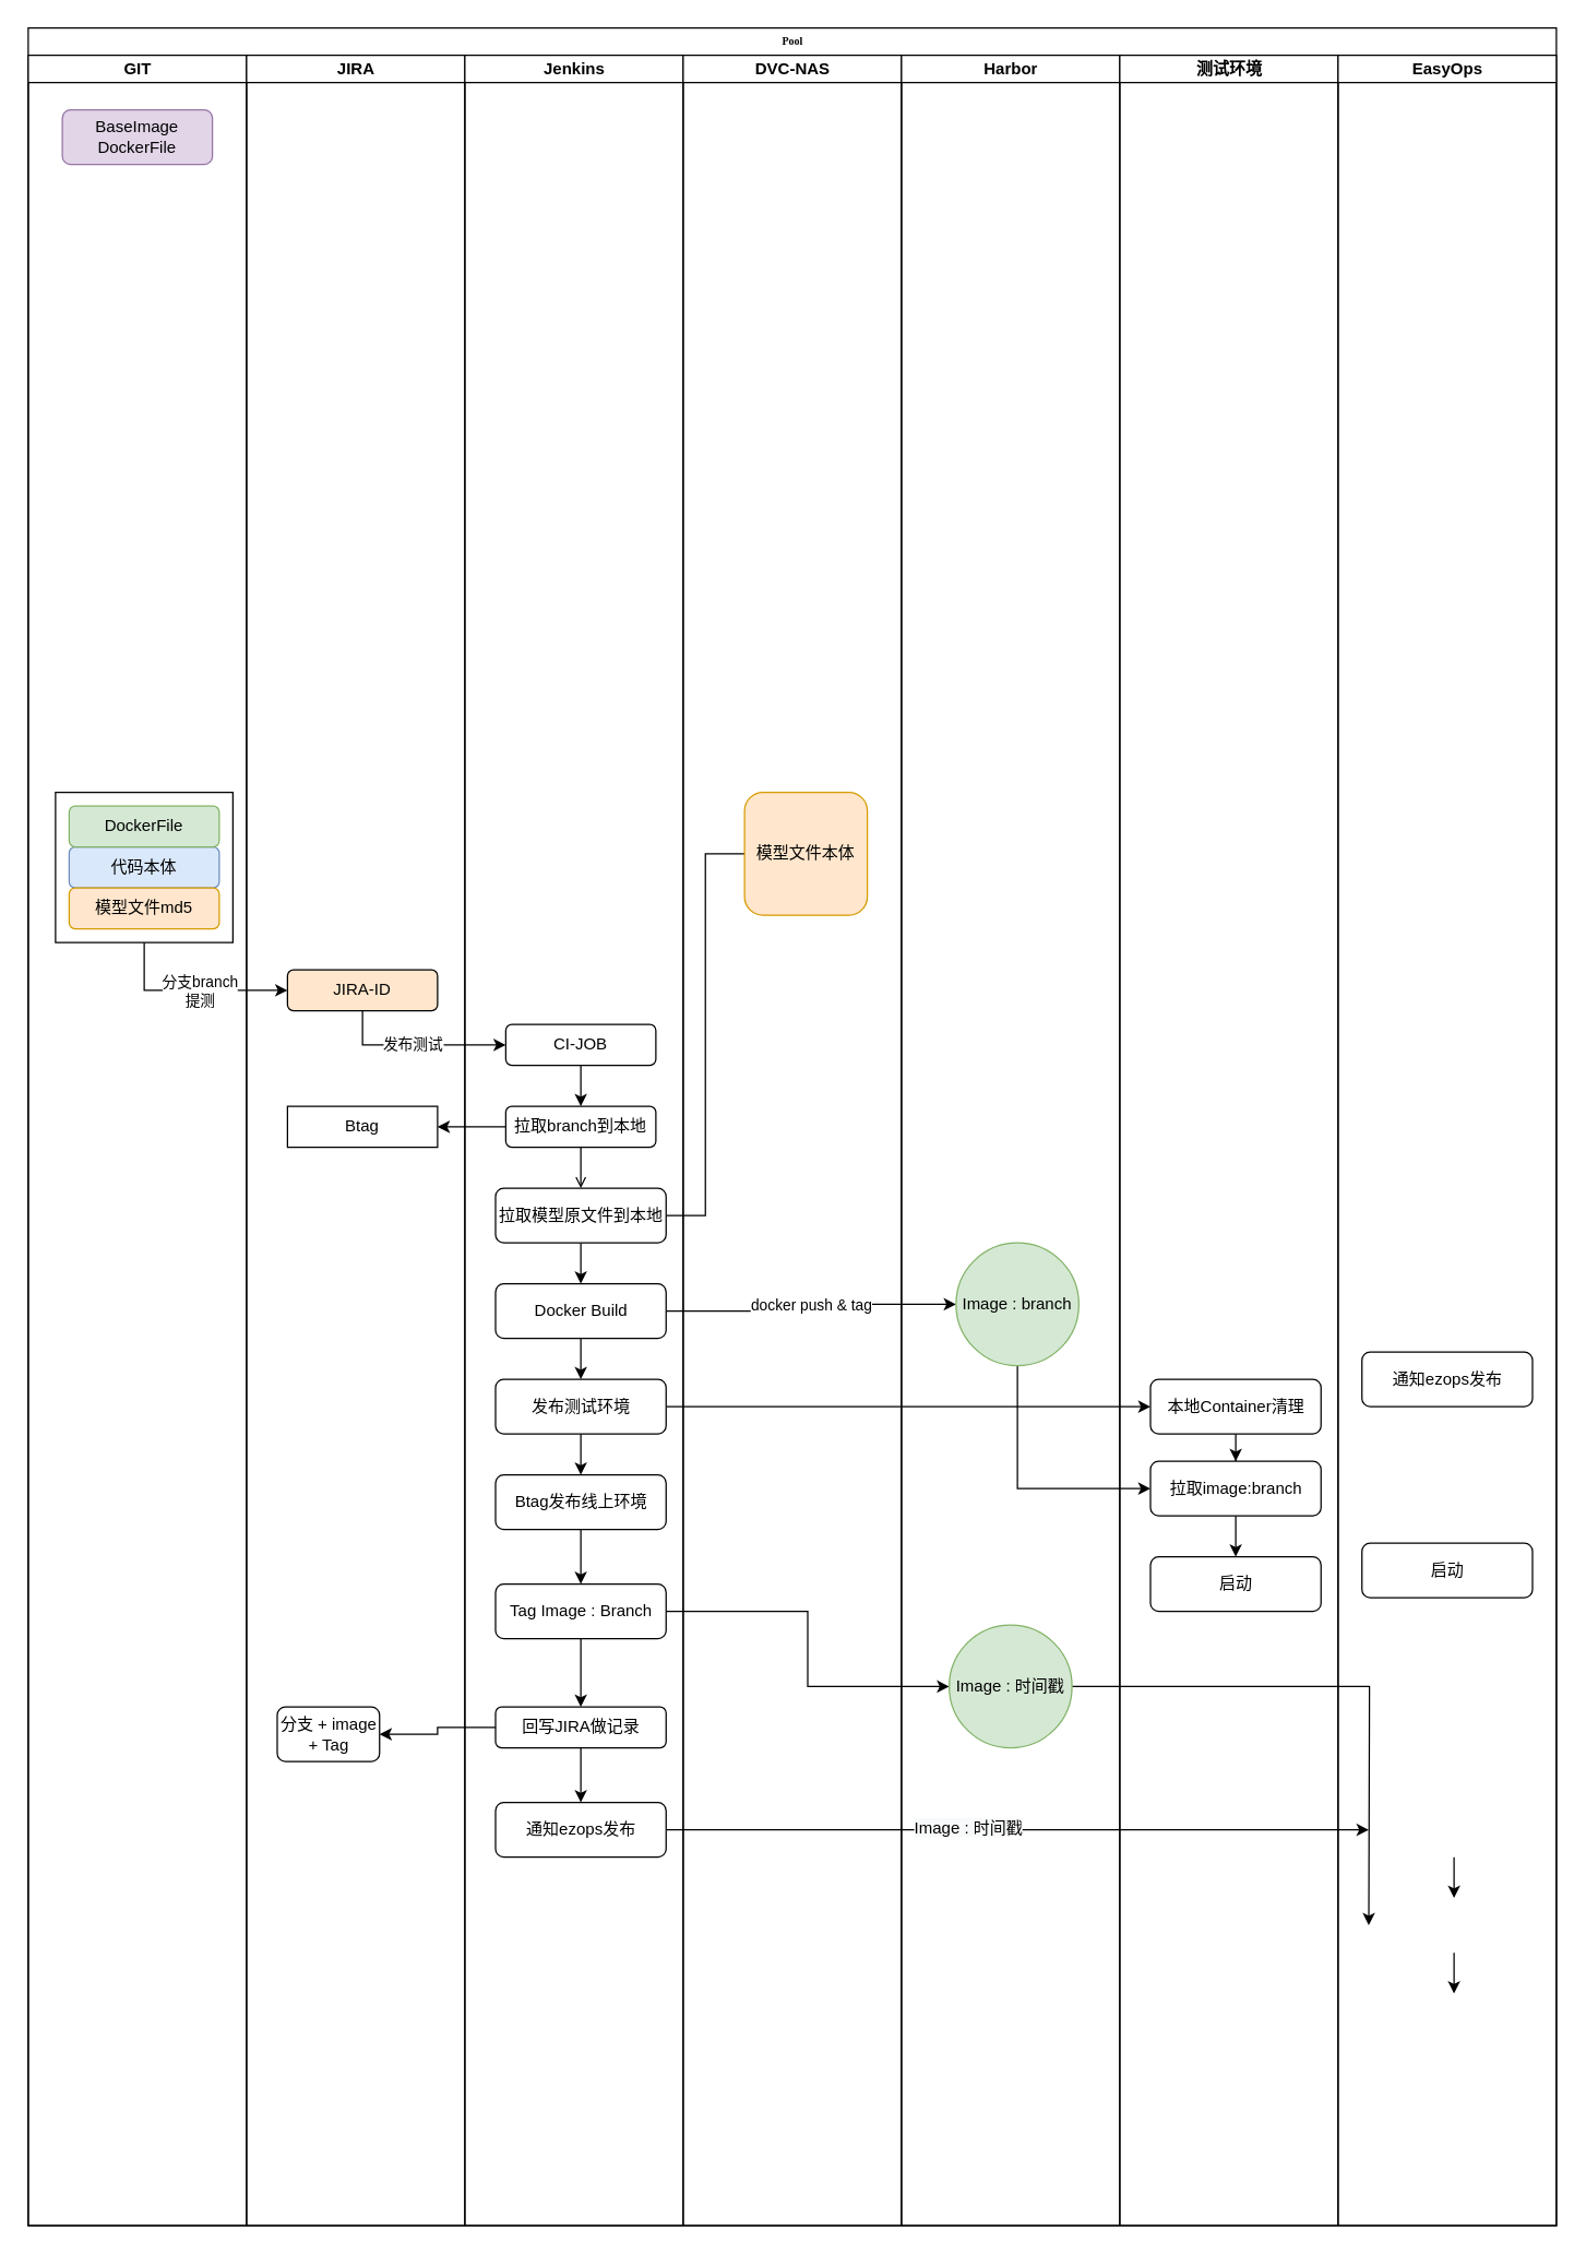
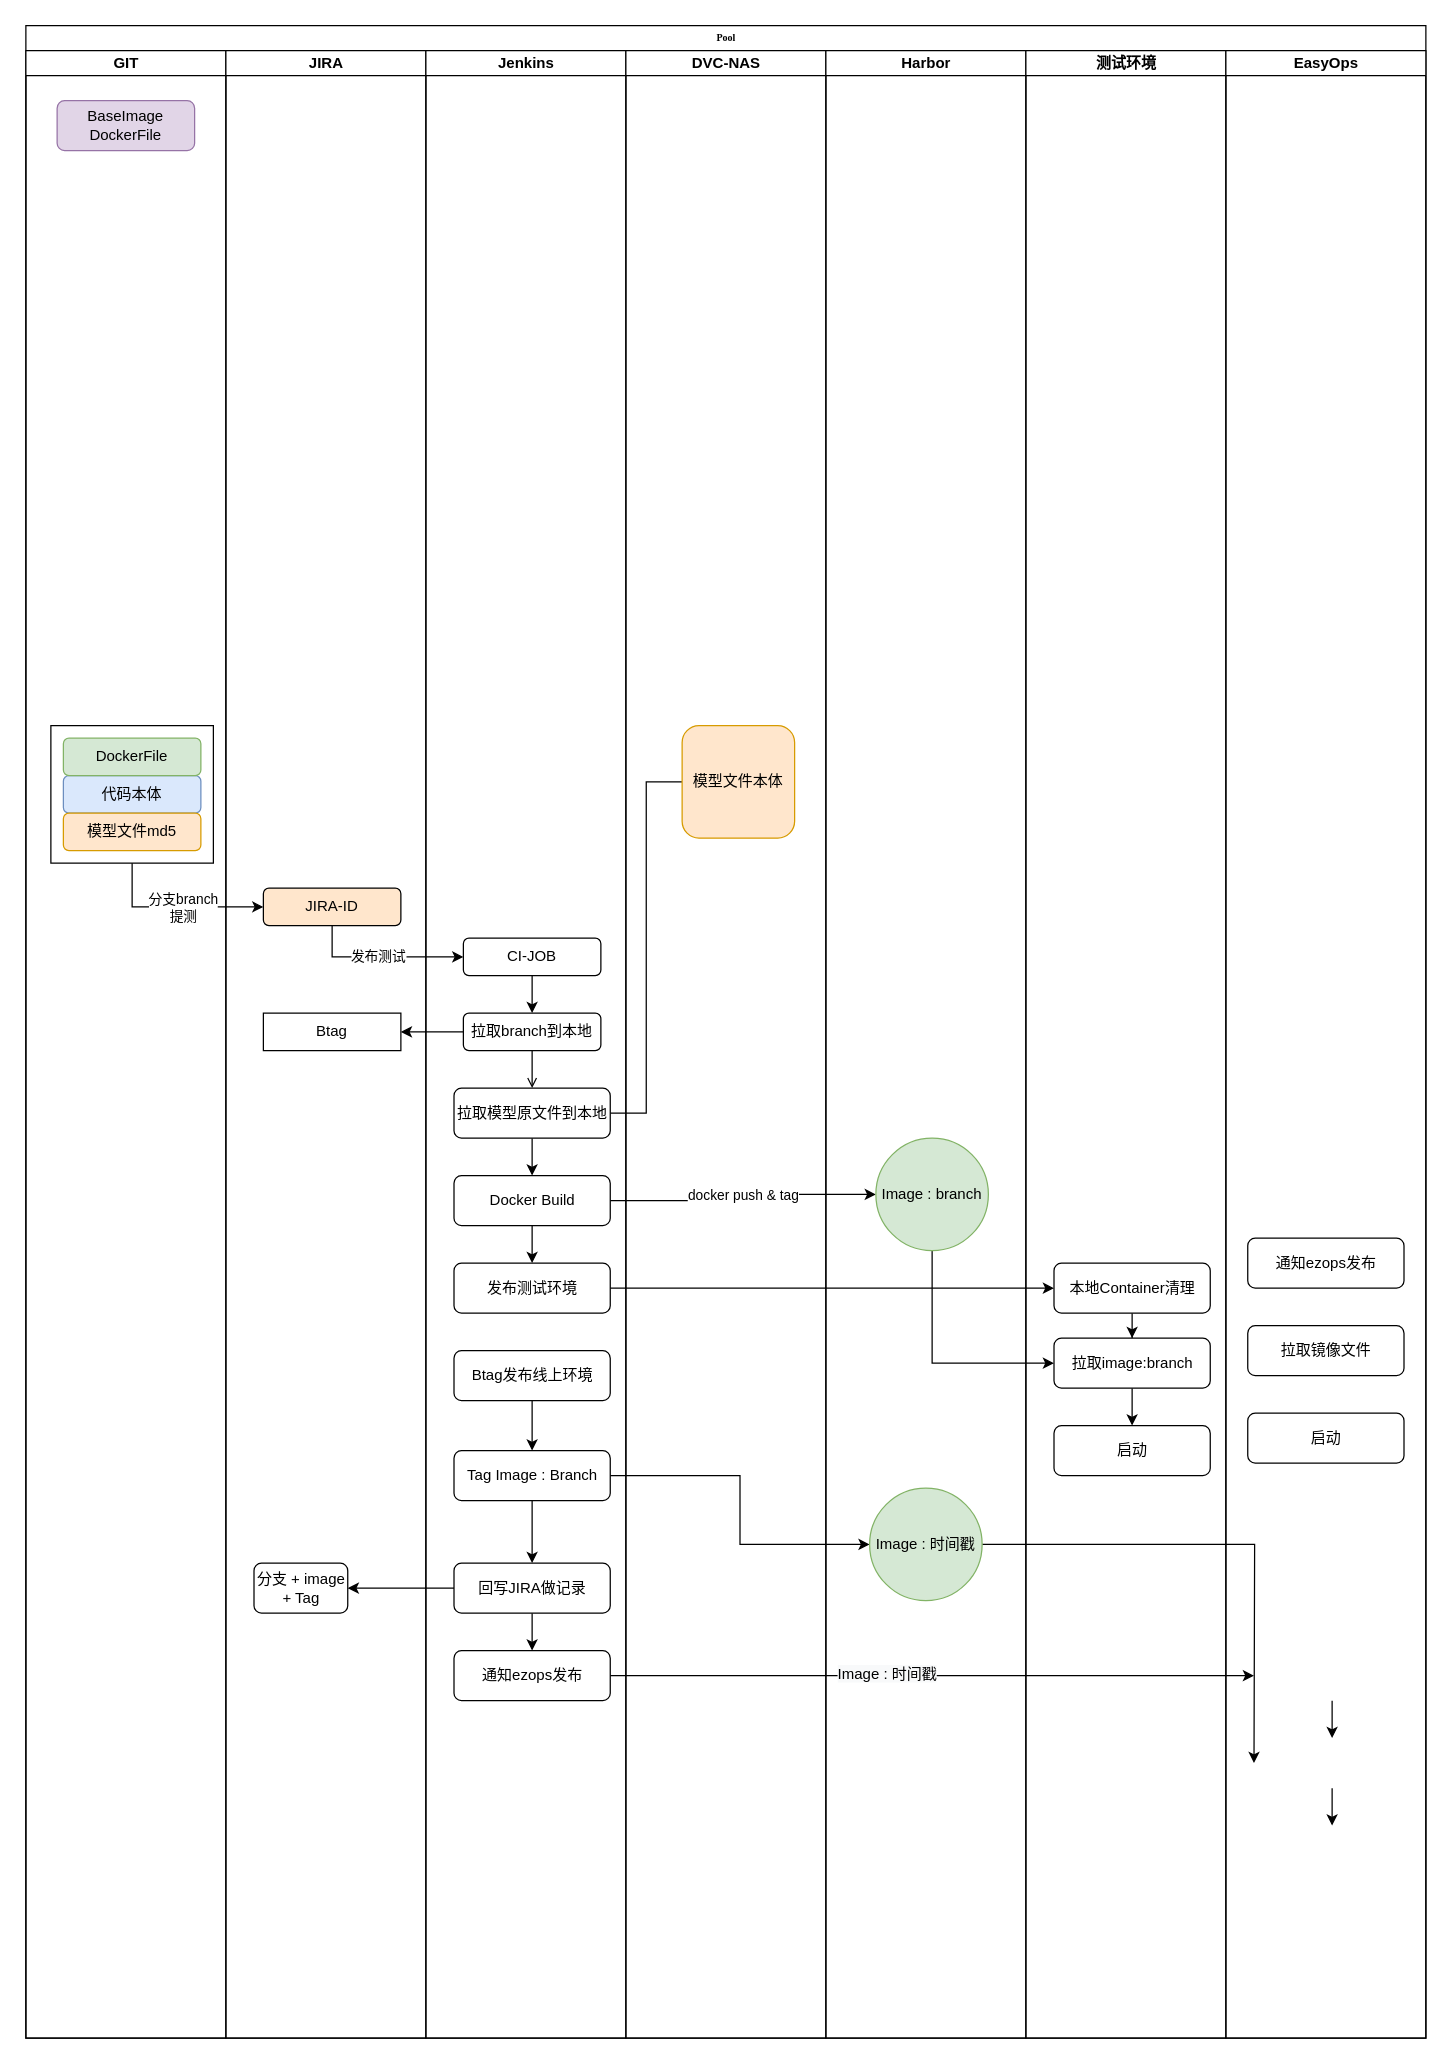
- <mxCell id="39" style="edgeStyle=orthogonalEdgeStyle;rounded=0;orthogonalLoop=1;jettySize=auto;html=1;" parent="30" source="40" target="42" edge="1"><mxGeometry relative="1" as="geometry" /></mxCell>
+ <mxCell id="63" value="拉取镜像文件" style="rounded=1;whiteSpace=wrap;html=1;" parent="59" vertex="1"><mxGeometry x="17.5" y="1020" width="125" height="40" as="geometry" /></mxCell>
- <mxCell id="46" value="回写JIRA做记录" style="rounded=1;whiteSpace=wrap;html=1;" parent="30" vertex="1"><mxGeometry x="22.5" y="1210" width="125" height="30" as="geometry" /></mxCell>
+ <mxCell id="46" value="回写JIRA做记录" style="rounded=1;whiteSpace=wrap;html=1;" parent="30" vertex="1"><mxGeometry x="22.5" y="1210" width="125" height="40" as="geometry" /></mxCell>
